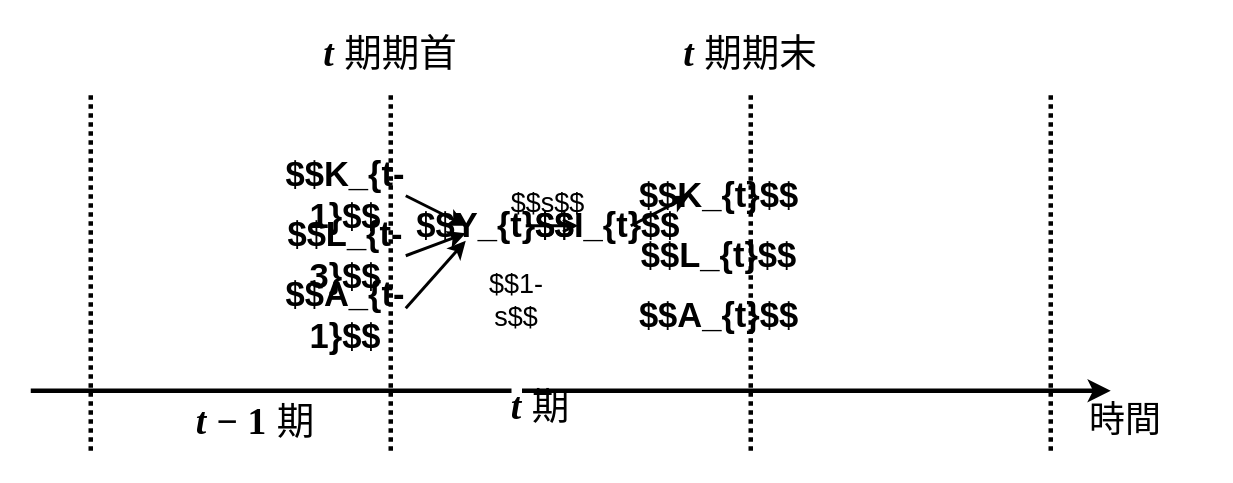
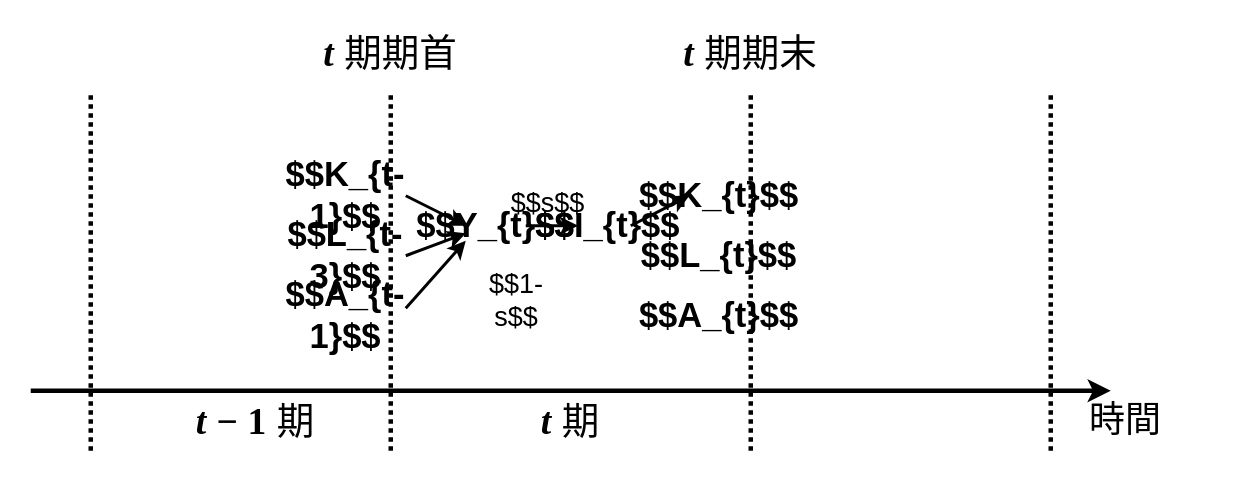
- <mxCell id="18" value="" style="endArrow=open;html=1;strokeWidth=2;fontSize=25;exitX=1;exitY=0.5;exitDx=0;exitDy=0;entryX=0;entryY=0.5;entryDx=0;entryDy=0;" parent="1" source="13" target="17" edge="1"><mxGeometry width="50" height="50" relative="1" as="geometry"><mxPoint x="380" y="350" as="sourcePoint" /><mxPoint x="430" y="300" as="targetPoint" /></mxGeometry></mxCell>
+ <mxCell id="18" value="" style="endArrow=classic;html=1;strokeWidth=2;fontSize=25;exitX=1;exitY=0.5;exitDx=0;exitDy=0;entryX=0;entryY=0.5;entryDx=0;entryDy=0;" parent="1" source="13" target="17" edge="1"><mxGeometry width="50" height="50" relative="1" as="geometry"><mxPoint x="380" y="350" as="sourcePoint" /><mxPoint x="430" y="300" as="targetPoint" /></mxGeometry></mxCell>
- <mxCell id="8" value="&lt;i&gt;&lt;font style=&quot;background-color: rgb(255 , 255 , 255)&quot; face=&quot;Times New Roman&quot;&gt;&lt;b&gt;t&lt;/b&gt;&lt;/font&gt;&lt;/i&gt; 期" style="text;html=1;strokeColor=none;fillColor=none;align=center;verticalAlign=middle;whiteSpace=wrap;rounded=0;strokeWidth=1;fontSize=25;" parent="1" vertex="1"><mxGeometry x="310" y="255" width="100" height="30" as="geometry" /></mxCell>
+ <mxCell id="8" value="&lt;i&gt;&lt;font style=&quot;background-color: rgb(255 , 255 , 255)&quot; face=&quot;Times New Roman&quot;&gt;&lt;b&gt;t&lt;/b&gt;&lt;/font&gt;&lt;/i&gt; 期" style="text;html=1;strokeColor=none;fillColor=none;align=center;verticalAlign=middle;whiteSpace=wrap;rounded=0;strokeWidth=1;fontSize=25;" parent="1" vertex="1"><mxGeometry x="330" y="265" width="100" height="30" as="geometry" /></mxCell>
